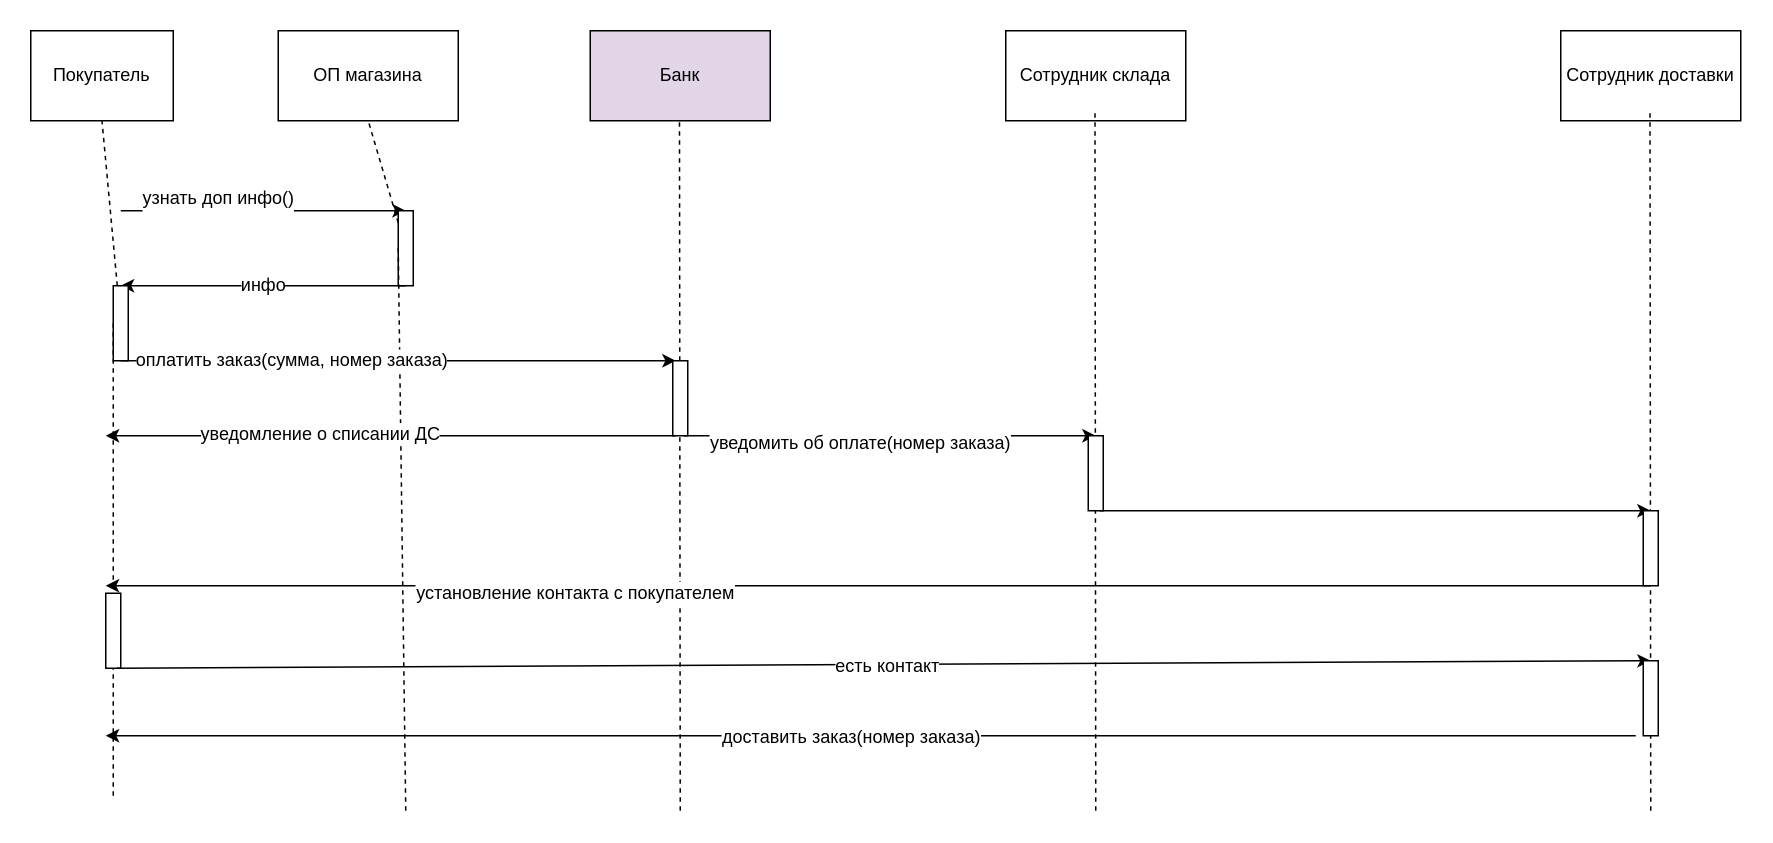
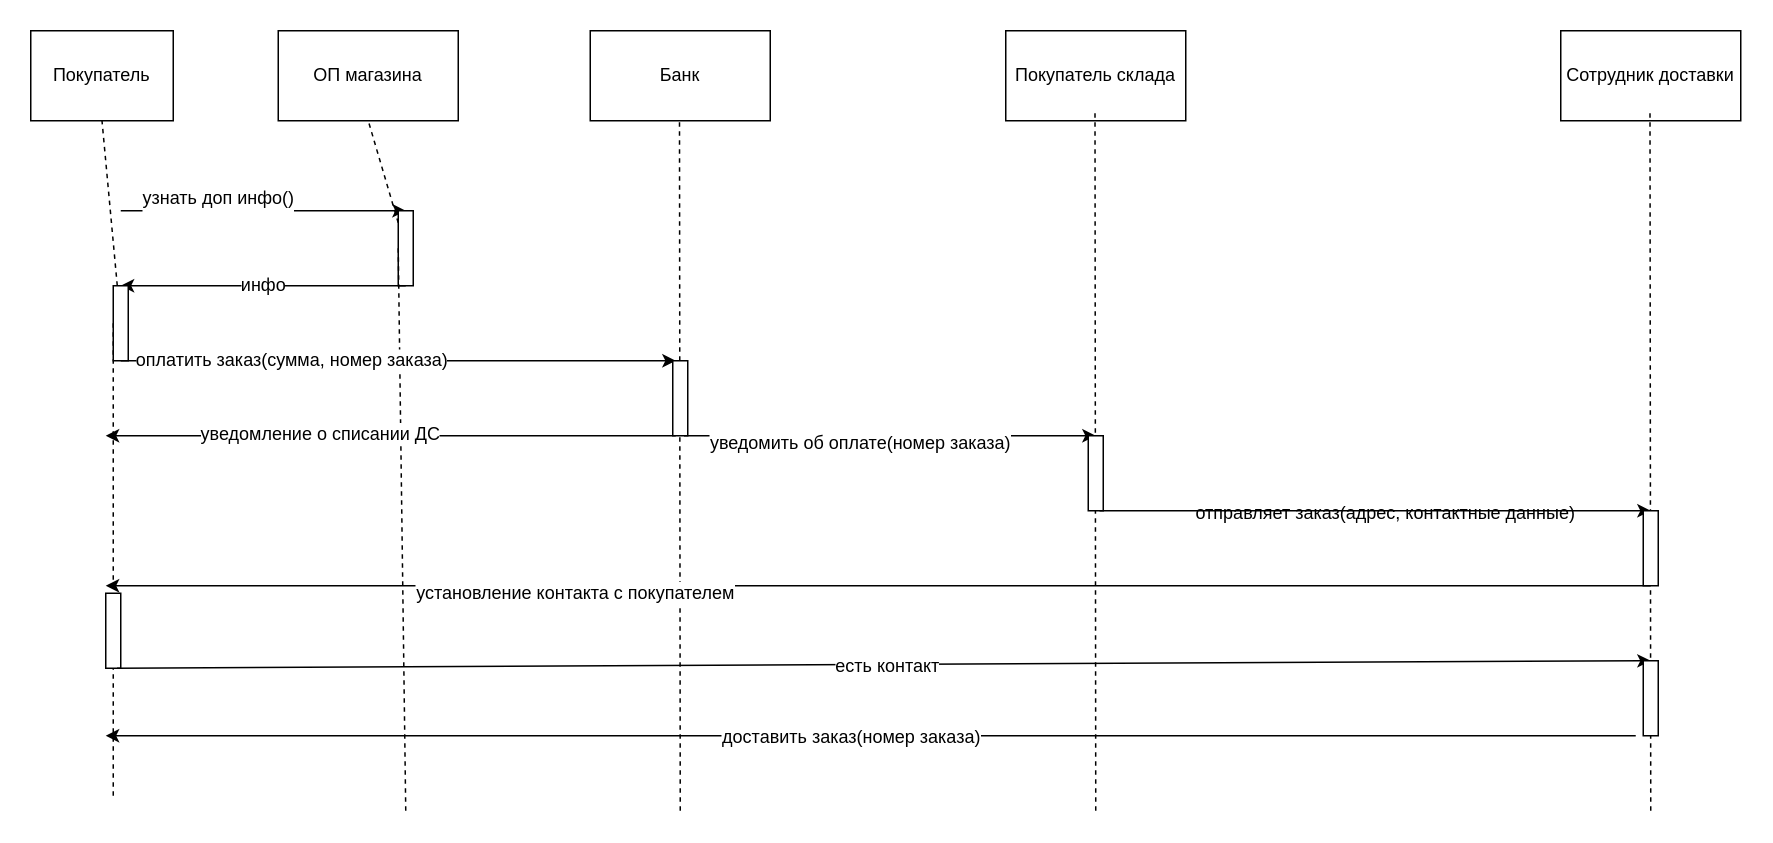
- <mxCell id="4" value="Банк" style="rounded=0;whiteSpace=wrap;html=1;fillColor=#e1d5e7;" vertex="1" parent="1"><mxGeometry x="393" y="20" width="120" height="60" as="geometry" /></mxCell>
+ <mxCell id="4" value="Банк" style="rounded=0;whiteSpace=wrap;html=1;" vertex="1" parent="1"><mxGeometry x="393" y="20" width="120" height="60" as="geometry" /></mxCell>
- <mxCell id="5" value="Сотрудник склада" style="rounded=0;whiteSpace=wrap;html=1;" vertex="1" parent="1"><mxGeometry x="670" y="20" width="120" height="60" as="geometry" /></mxCell>
+ <mxCell id="5" value="Покупатель склада" style="rounded=0;whiteSpace=wrap;html=1;" vertex="1" parent="1"><mxGeometry x="670" y="20" width="120" height="60" as="geometry" /></mxCell>
+ <mxCell id="29" value="отправляет заказ(адрес, контактные данные)" style="text;html=1;resizable=0;points=[];autosize=1;align=left;verticalAlign=top;spacingTop=-4;" vertex="1" parent="1"><mxGeometry x="795" y="332" width="280" height="20" as="geometry" /></mxCell>
